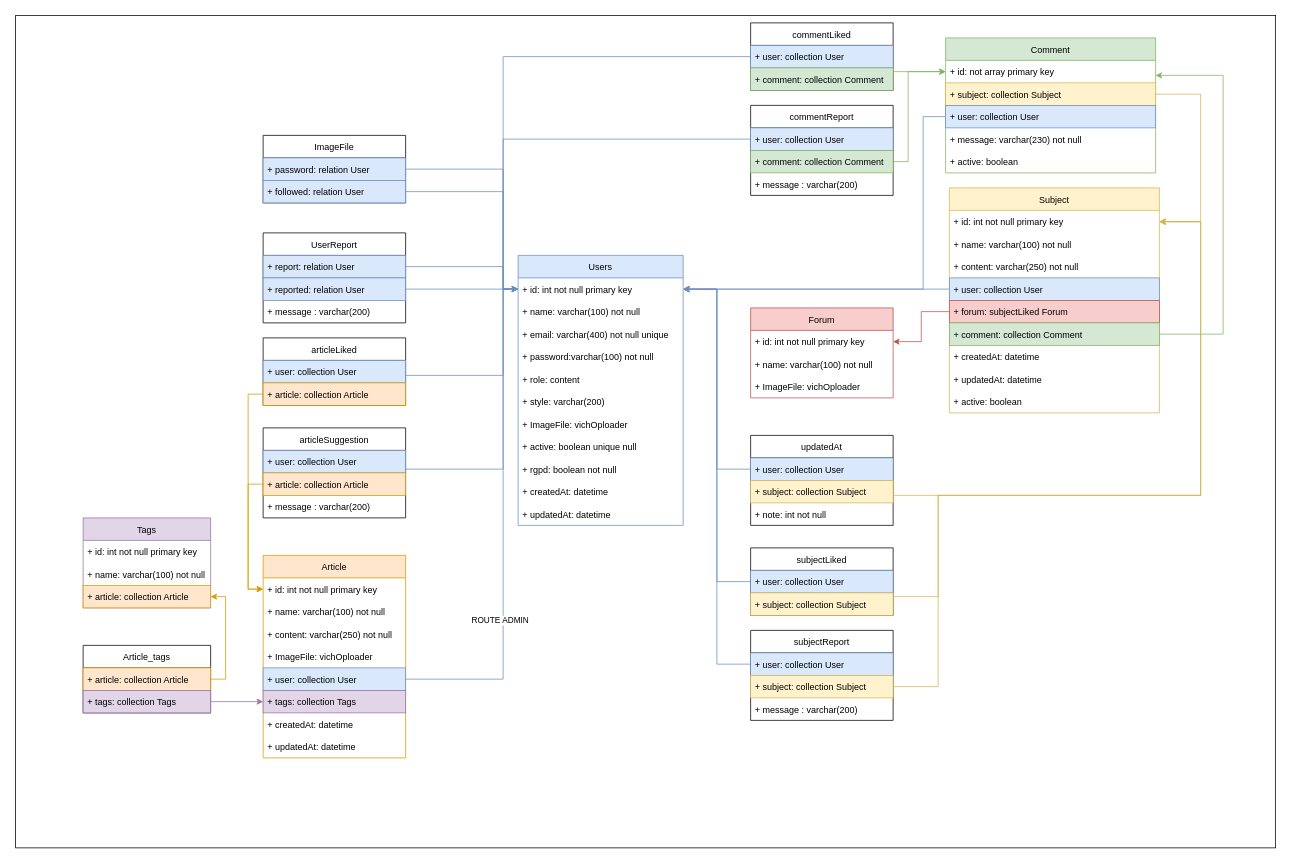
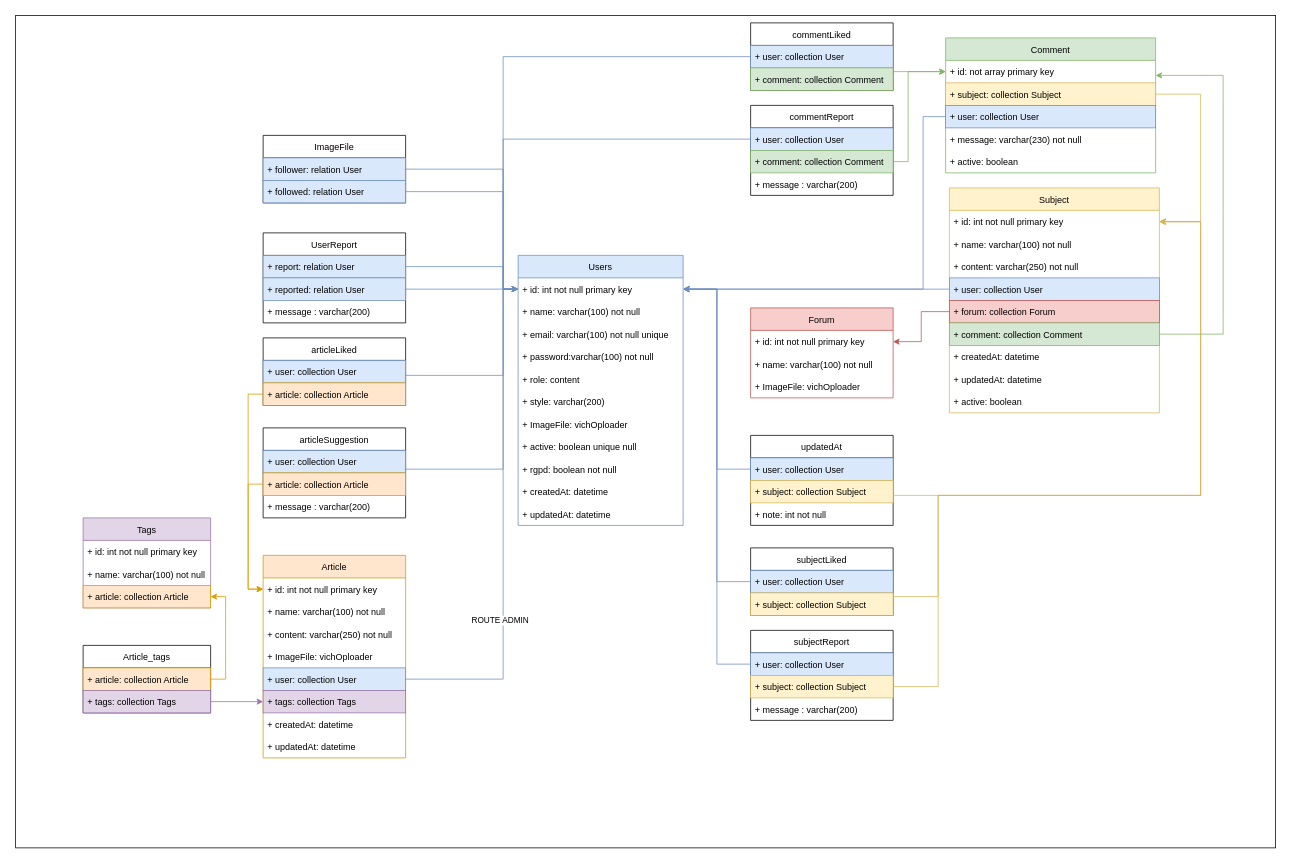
- <mxCell id="16" value="+ password: relation User" style="text;strokeColor=#6c8ebf;fillColor=#dae8fc;align=left;verticalAlign=middle;spacingLeft=4;spacingRight=4;overflow=hidden;points=[[0,0.5],[1,0.5]];portConstraint=eastwest;rotatable=0;" vertex="1" parent="15"><mxGeometry y="30" width="190" height="30" as="geometry" /></mxCell>
+ <mxCell id="16" value="+ follower: relation User" style="text;strokeColor=#6c8ebf;fillColor=#dae8fc;align=left;verticalAlign=middle;spacingLeft=4;spacingRight=4;overflow=hidden;points=[[0,0.5],[1,0.5]];portConstraint=eastwest;rotatable=0;" vertex="1" parent="15"><mxGeometry y="30" width="190" height="30" as="geometry" /></mxCell>
- <mxCell id="31" value="+ forum: subjectLiked Forum" style="text;strokeColor=#b85450;fillColor=#f8cecc;align=left;verticalAlign=middle;spacingLeft=4;spacingRight=4;overflow=hidden;points=[[0,0.5],[1,0.5]];portConstraint=eastwest;rotatable=0;" vertex="1" parent="26"><mxGeometry y="150" width="280" height="30" as="geometry" /></mxCell>
+ <mxCell id="31" value="+ forum: collection Forum" style="text;strokeColor=#b85450;fillColor=#f8cecc;align=left;verticalAlign=middle;spacingLeft=4;spacingRight=4;overflow=hidden;points=[[0,0.5],[1,0.5]];portConstraint=eastwest;rotatable=0;" vertex="1" parent="26"><mxGeometry y="150" width="280" height="30" as="geometry" /></mxCell>
- <mxCell id="6" value="+ email: varchar(400) not null unique" style="text;strokeColor=none;fillColor=none;align=left;verticalAlign=middle;spacingLeft=4;spacingRight=4;overflow=hidden;points=[[0,0.5],[1,0.5]];portConstraint=eastwest;rotatable=0;" vertex="1" parent="3"><mxGeometry y="90" width="220" height="30" as="geometry" /></mxCell>
+ <mxCell id="6" value="+ email: varchar(100) not null unique" style="text;strokeColor=none;fillColor=none;align=left;verticalAlign=middle;spacingLeft=4;spacingRight=4;overflow=hidden;points=[[0,0.5],[1,0.5]];portConstraint=eastwest;rotatable=0;" vertex="1" parent="3"><mxGeometry y="90" width="220" height="30" as="geometry" /></mxCell>
